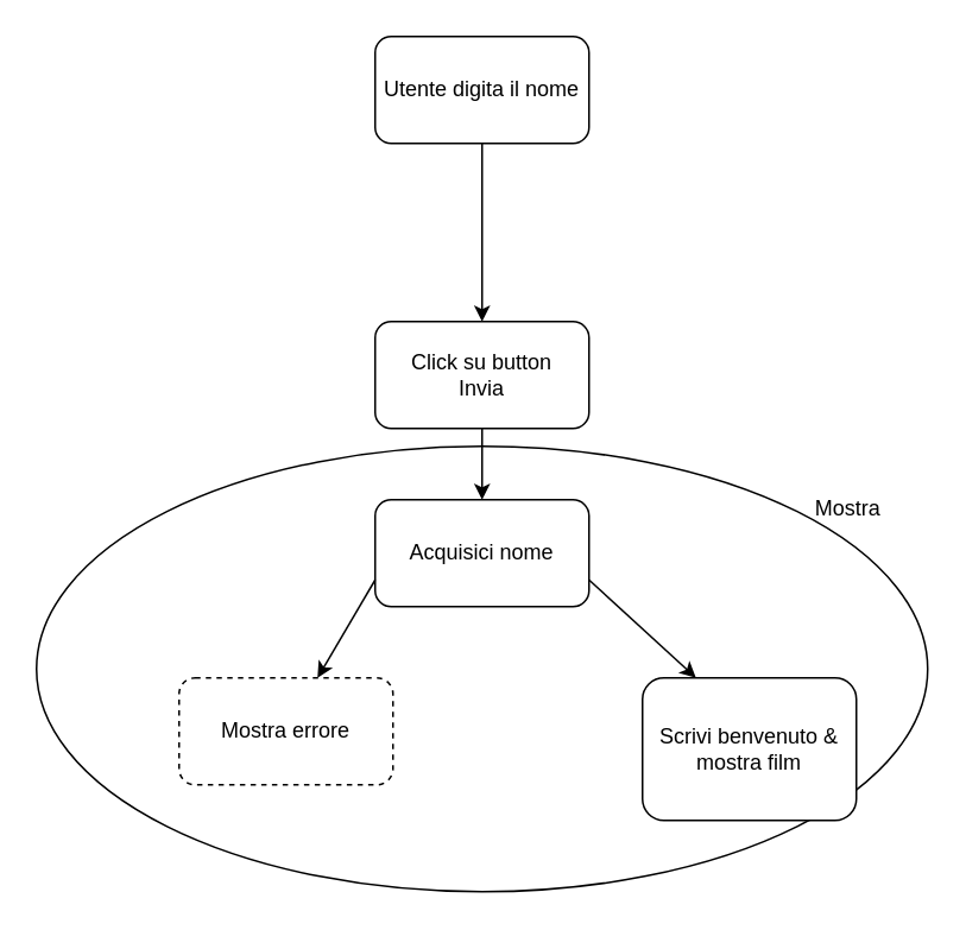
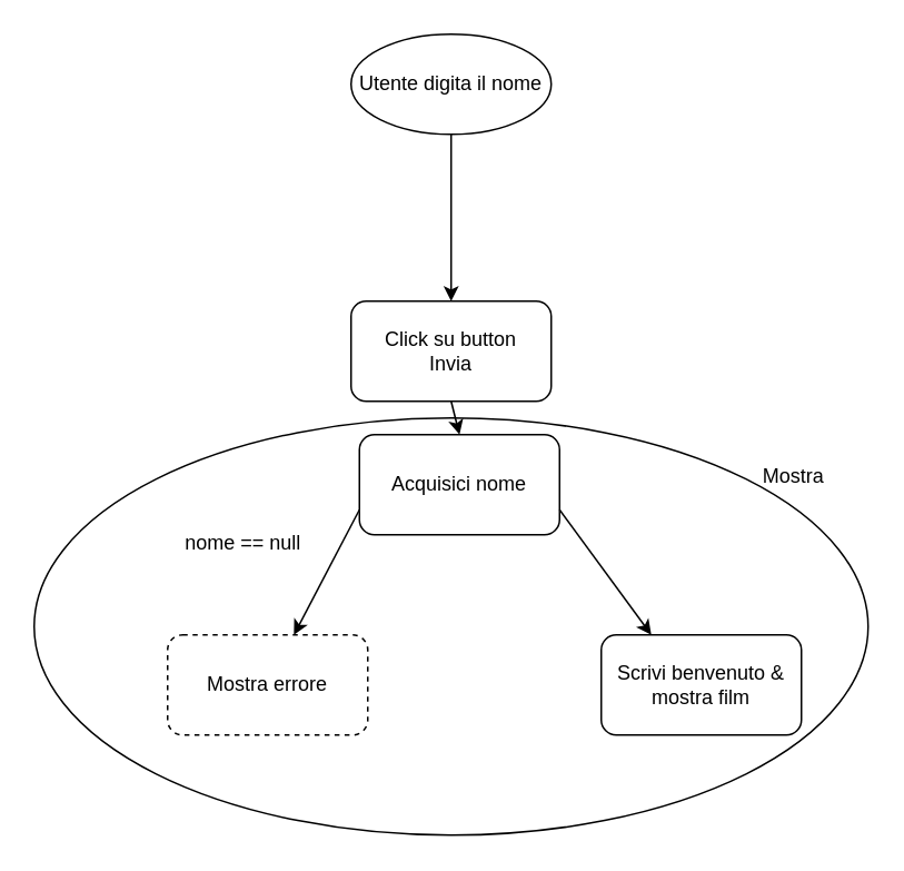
- <mxCell id="3" value="Utente digita il nome" style="rounded=1;whiteSpace=wrap;html=1;" vertex="1" parent="1"><mxGeometry x="210" y="20" width="120" height="60" as="geometry" /></mxCell>
+ <mxCell id="3" value="Utente digita il nome" style="ellipse;whiteSpace=wrap;html=1;" vertex="1" parent="1"><mxGeometry x="210" y="20" width="120" height="60" as="geometry" /></mxCell>
- <mxCell id="8" value="Acquisici nome" style="rounded=1;whiteSpace=wrap;html=1;" vertex="1" parent="1"><mxGeometry x="210" y="280" width="120" height="60" as="geometry" /></mxCell>
+ <mxCell id="8" value="Acquisici nome" style="rounded=1;whiteSpace=wrap;html=1;" vertex="1" parent="1"><mxGeometry x="215" y="260" width="120" height="60" as="geometry" /></mxCell>
+ <mxCell id="13" value="nome == null" style="text;html=1;align=center;verticalAlign=middle;resizable=0;points=[];autosize=1;strokeColor=none;fillColor=none;" vertex="1" parent="1"><mxGeometry x="100" y="310" width="90" height="30" as="geometry" /></mxCell>
- <mxCell id="6" value="Scrivi benvenuto &amp;amp; mostra film" style="rounded=1;whiteSpace=wrap;html=1;" vertex="1" parent="1"><mxGeometry x="360" y="380" width="120" height="80" as="geometry" /></mxCell>
+ <mxCell id="6" value="Scrivi benvenuto &amp;amp; mostra film" style="rounded=1;whiteSpace=wrap;html=1;" vertex="1" parent="1"><mxGeometry x="360" y="380" width="120" height="60" as="geometry" /></mxCell>
